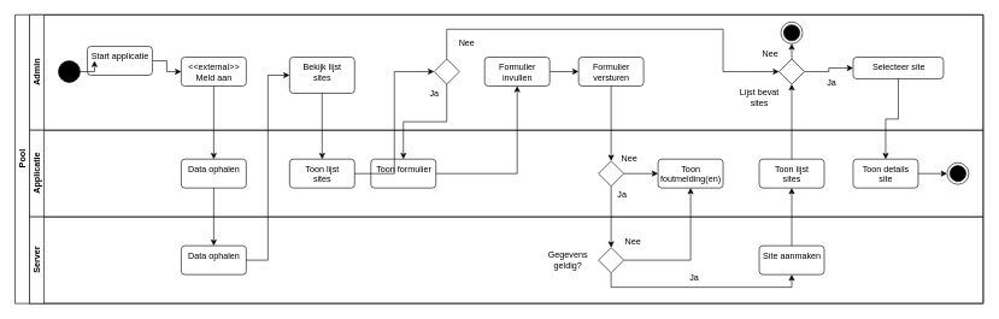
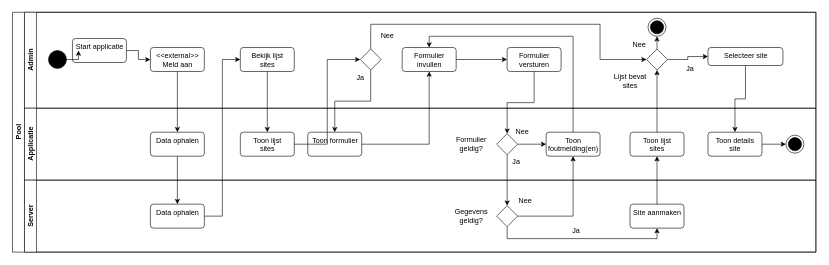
+ <mxCell id="54" style="edgeStyle=orthogonalEdgeStyle;rounded=0;orthogonalLoop=1;jettySize=auto;html=1;entryX=0.5;entryY=0;entryDx=0;entryDy=0;" edge="1" parent="2" source="33" target="14"><mxGeometry relative="1" as="geometry"><Array as="points"><mxPoint x="935" y="40" /><mxPoint x="695" y="40" /></Array></mxGeometry></mxCell>
- <mxCell id="15" value="Formulier&lt;br&gt;versturen" style="html=1;align=center;verticalAlign=top;rounded=1;absoluteArcSize=1;arcSize=10;dashed=0;fillColor=rgb(255, 255, 255);" vertex="1" parent="3"><mxGeometry x="760" y="58.75" width="90" height="40" as="geometry" /></mxCell>
+ <mxCell id="15" value="Formulier&lt;br&gt;versturen" style="html=1;align=center;verticalAlign=top;rounded=1;absoluteArcSize=1;arcSize=10;dashed=0;fillColor=rgb(255, 255, 255);" vertex="1" parent="3"><mxGeometry x="805" y="58.75" width="90" height="40" as="geometry" /></mxCell>
- <mxCell id="8" value="Bekijk lijst&lt;br&gt;sites" style="html=1;align=center;verticalAlign=top;rounded=1;absoluteArcSize=1;arcSize=10;dashed=0;fillColor=rgb(255, 255, 255);" vertex="1" parent="3"><mxGeometry x="360" y="58.75" width="90" height="50" as="geometry" /></mxCell>
+ <mxCell id="8" value="Bekijk lijst&lt;br&gt;sites" style="html=1;align=center;verticalAlign=top;rounded=1;absoluteArcSize=1;arcSize=10;dashed=0;fillColor=rgb(255, 255, 255);" vertex="1" parent="3"><mxGeometry x="360" y="58.75" width="90" height="40" as="geometry" /></mxCell>
+ <mxCell id="35" value="Formulier&lt;br&gt;geldig?" style="text;html=1;align=center;verticalAlign=middle;resizable=0;points=[];autosize=1;strokeColor=none;fillColor=none;" vertex="1" parent="25"><mxGeometry x="710" y="40" width="70" height="40" as="geometry" /></mxCell>
